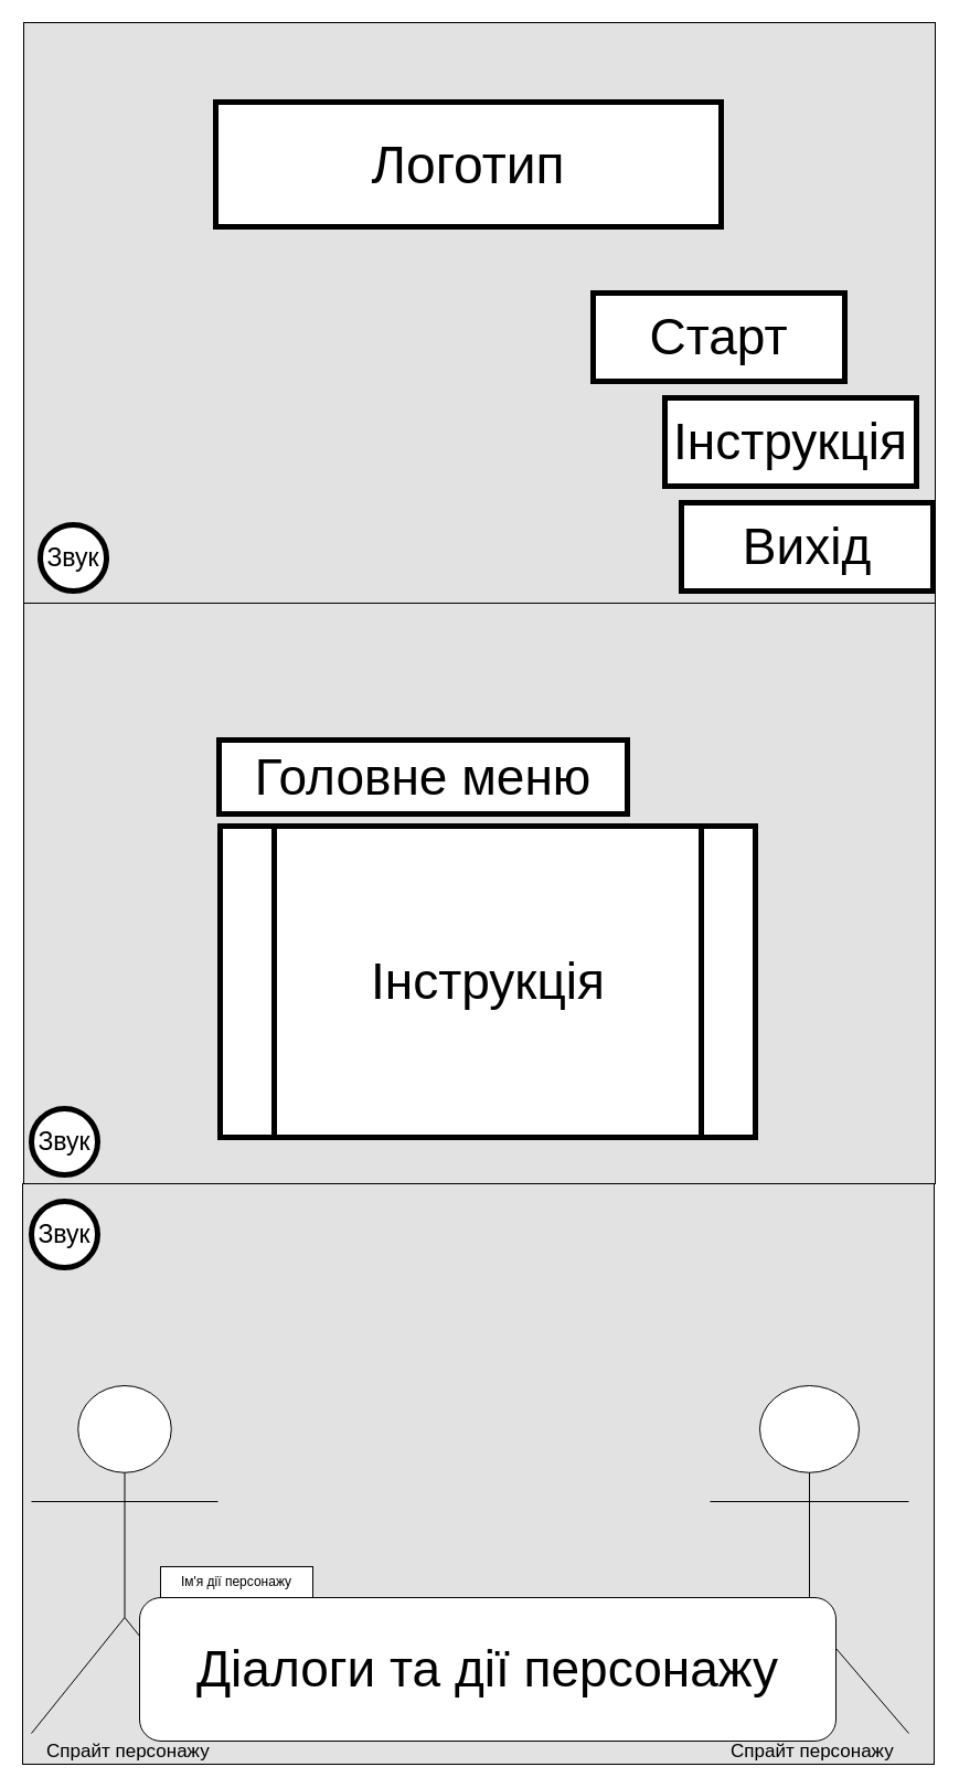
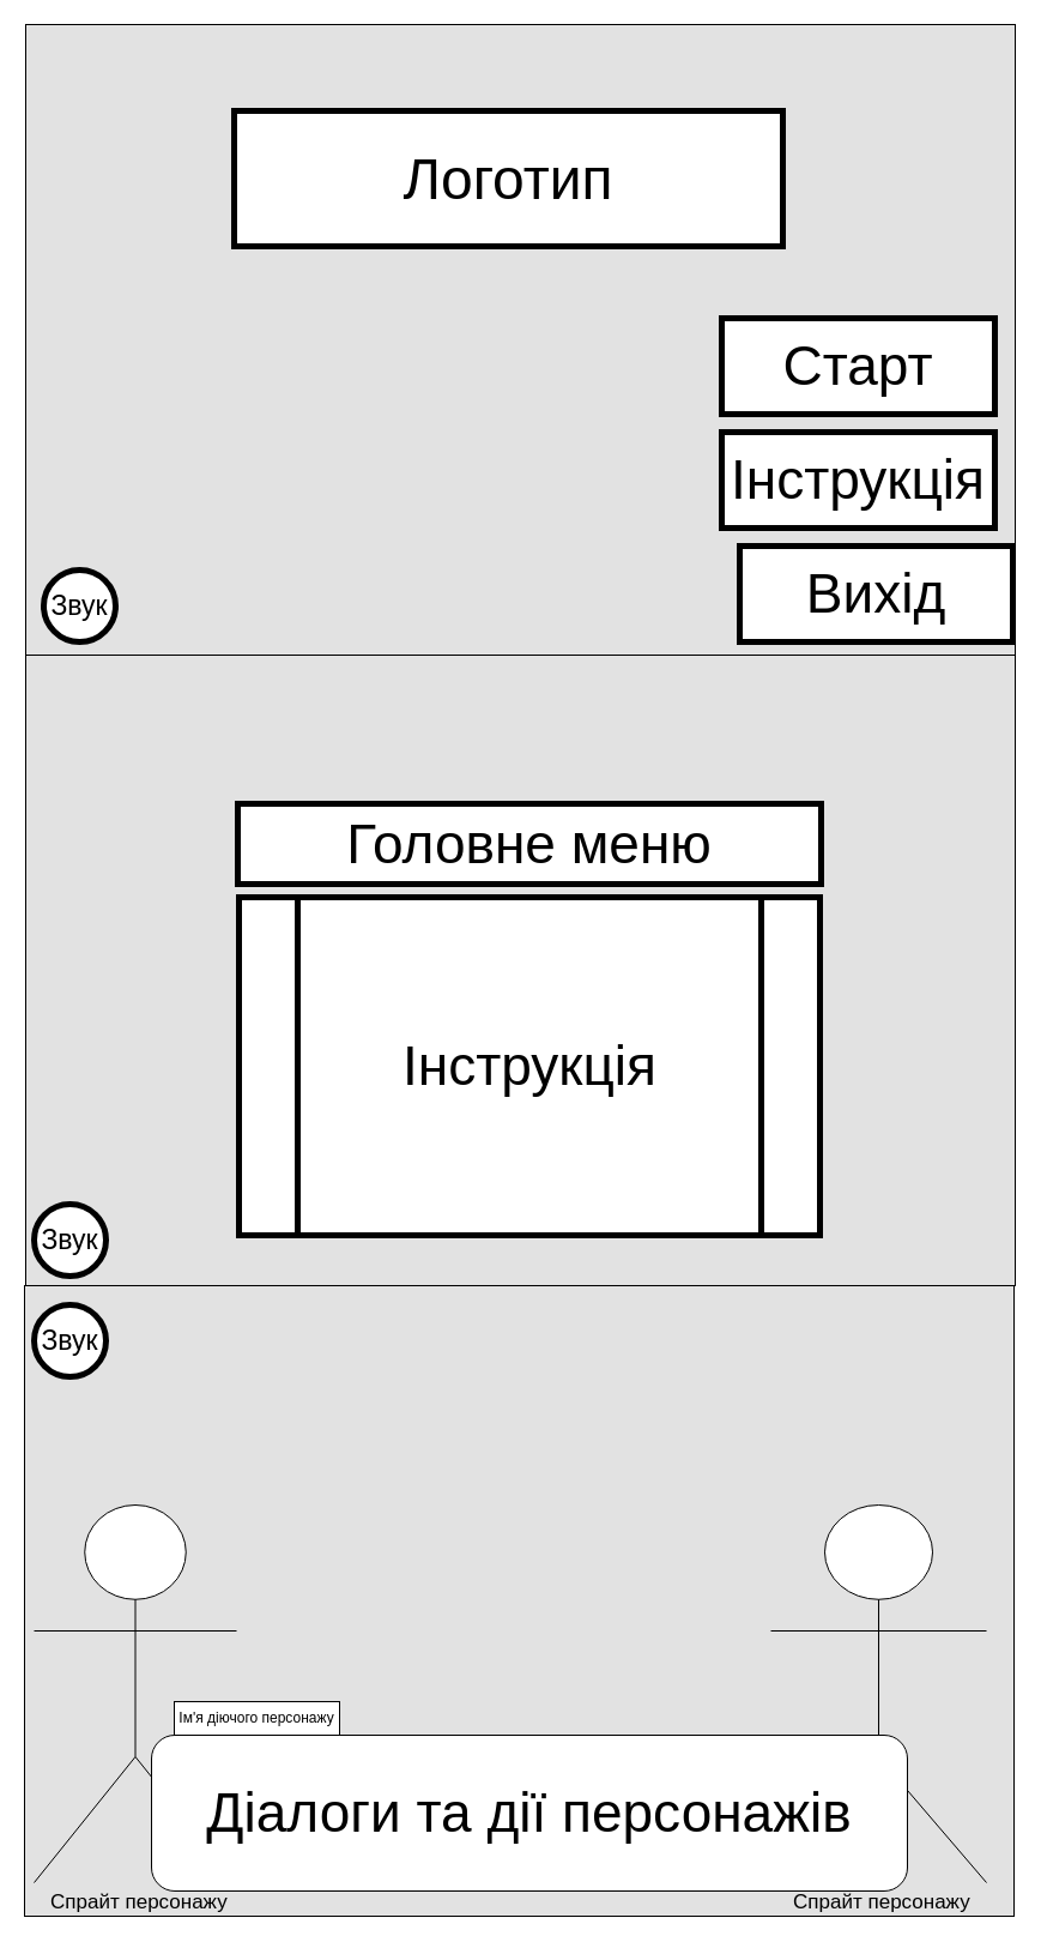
- <mxCell id="5" value="&lt;font style=&quot;font-size: 46px;&quot;&gt;Старт&lt;/font&gt;" style="rounded=0;whiteSpace=wrap;html=1;strokeWidth=5;" vertex="1" parent="1"><mxGeometry x="537" y="265" width="228" height="80" as="geometry" /></mxCell>
+ <mxCell id="5" value="&lt;font style=&quot;font-size: 46px;&quot;&gt;Старт&lt;/font&gt;" style="rounded=0;whiteSpace=wrap;html=1;strokeWidth=5;" vertex="1" parent="1"><mxGeometry x="602" y="265" width="228" height="80" as="geometry" /></mxCell>
- <mxCell id="8" value="&lt;span style=&quot;font-size: 46px;&quot;&gt;Головне меню&lt;/span&gt;" style="rounded=0;whiteSpace=wrap;html=1;strokeWidth=5;" vertex="1" parent="1"><mxGeometry x="198" y="670" width="370" height="67" as="geometry" /></mxCell>
+ <mxCell id="8" value="&lt;span style=&quot;font-size: 46px;&quot;&gt;Головне меню&lt;/span&gt;" style="rounded=0;whiteSpace=wrap;html=1;strokeWidth=5;" vertex="1" parent="1"><mxGeometry x="198" y="670" width="487" height="67" as="geometry" /></mxCell>
- <mxCell id="15" value="Ім'я дії персонажу" style="rounded=0;whiteSpace=wrap;html=1;" vertex="1" parent="1"><mxGeometry x="145" y="1419" width="138" height="28" as="geometry" /></mxCell>
+ <mxCell id="15" value="Ім'я діючого персонажу" style="rounded=0;whiteSpace=wrap;html=1;" vertex="1" parent="1"><mxGeometry x="145" y="1419" width="138" height="28" as="geometry" /></mxCell>
- <mxCell id="13" value="&lt;font style=&quot;font-size: 46px;&quot;&gt;Діалоги та дії персонажу&lt;/font&gt;" style="rounded=1;whiteSpace=wrap;html=1;" vertex="1" parent="1"><mxGeometry x="126" y="1447" width="631" height="130" as="geometry" /></mxCell>
+ <mxCell id="13" value="&lt;font style=&quot;font-size: 46px;&quot;&gt;Діалоги та дії персонажів&lt;/font&gt;" style="rounded=1;whiteSpace=wrap;html=1;" vertex="1" parent="1"><mxGeometry x="126" y="1447" width="631" height="130" as="geometry" /></mxCell>
